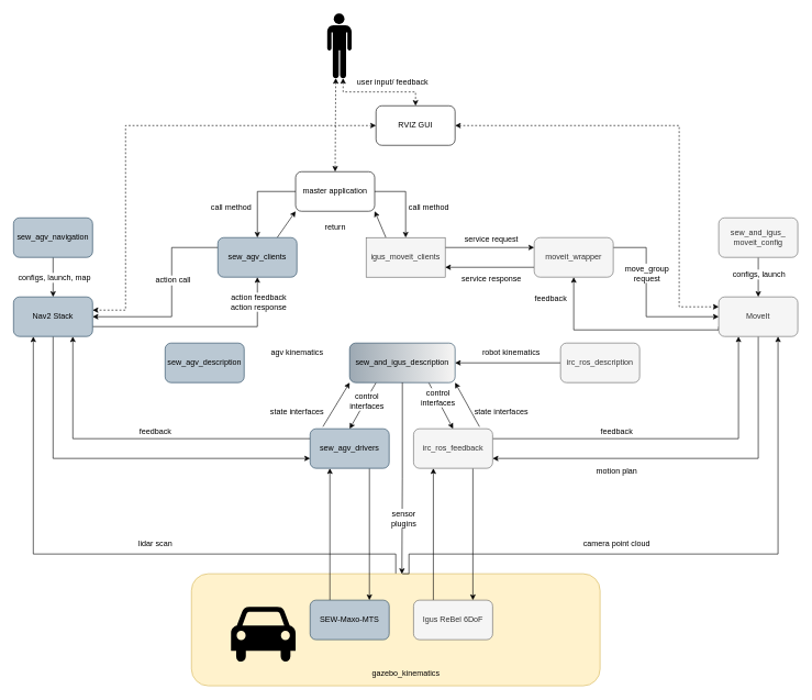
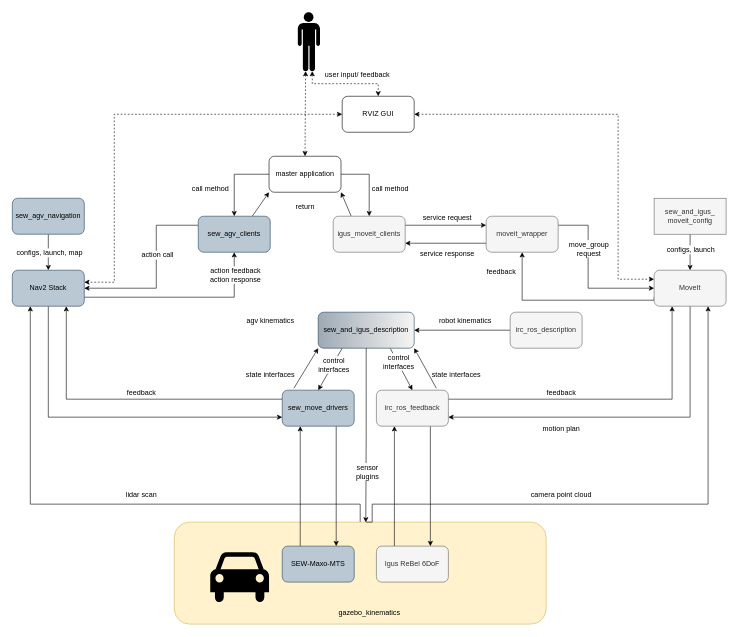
- <mxCell id="55" value="&lt;div&gt;sew_and_igus_&lt;/div&gt;&lt;div&gt;moveit_config&lt;/div&gt;" style="rounded=1;whiteSpace=wrap;html=1;fillColor=#f5f5f5;fontColor=#333333;strokeColor=#666666;" parent="1" vertex="1"><mxGeometry x="1090" y="330" width="120" height="60" as="geometry" /></mxCell>
+ <mxCell id="55" value="&lt;div&gt;sew_and_igus_&lt;/div&gt;&lt;div&gt;moveit_config&lt;/div&gt;" style="whiteSpace=wrap;html=1;fillColor=#f5f5f5;fontColor=#333333;strokeColor=#666666;rounded=0;" parent="1" vertex="1"><mxGeometry x="1090" y="330" width="120" height="60" as="geometry" /></mxCell>
- <mxCell id="45" value="igus_moveit_clients" style="whiteSpace=wrap;html=1;fillColor=#f5f5f5;fontColor=#333333;strokeColor=#666666;rounded=0;" parent="1" vertex="1"><mxGeometry x="555" y="360" width="120" height="60" as="geometry" /></mxCell>
+ <mxCell id="45" value="igus_moveit_clients" style="rounded=1;whiteSpace=wrap;html=1;fillColor=#f5f5f5;fontColor=#333333;strokeColor=#666666;" parent="1" vertex="1"><mxGeometry x="555" y="360" width="120" height="60" as="geometry" /></mxCell>
- <mxCell id="32" value="sew_agv_description" style="rounded=1;whiteSpace=wrap;html=1;fillColor=#bac8d3;strokeColor=#23445d;" parent="1" vertex="1"><mxGeometry x="250" y="520" width="120" height="60" as="geometry" /></mxCell>
- <mxCell id="17" value="sew_agv_drivers" style="rounded=1;whiteSpace=wrap;html=1;fillColor=#bac8d3;strokeColor=#23445d;" parent="1" vertex="1"><mxGeometry x="470" y="650" width="120" height="60" as="geometry" /></mxCell>
+ <mxCell id="17" value="sew_move_drivers" style="rounded=1;whiteSpace=wrap;html=1;fillColor=#bac8d3;strokeColor=#23445d;" parent="1" vertex="1"><mxGeometry x="470" y="650" width="120" height="60" as="geometry" /></mxCell>
